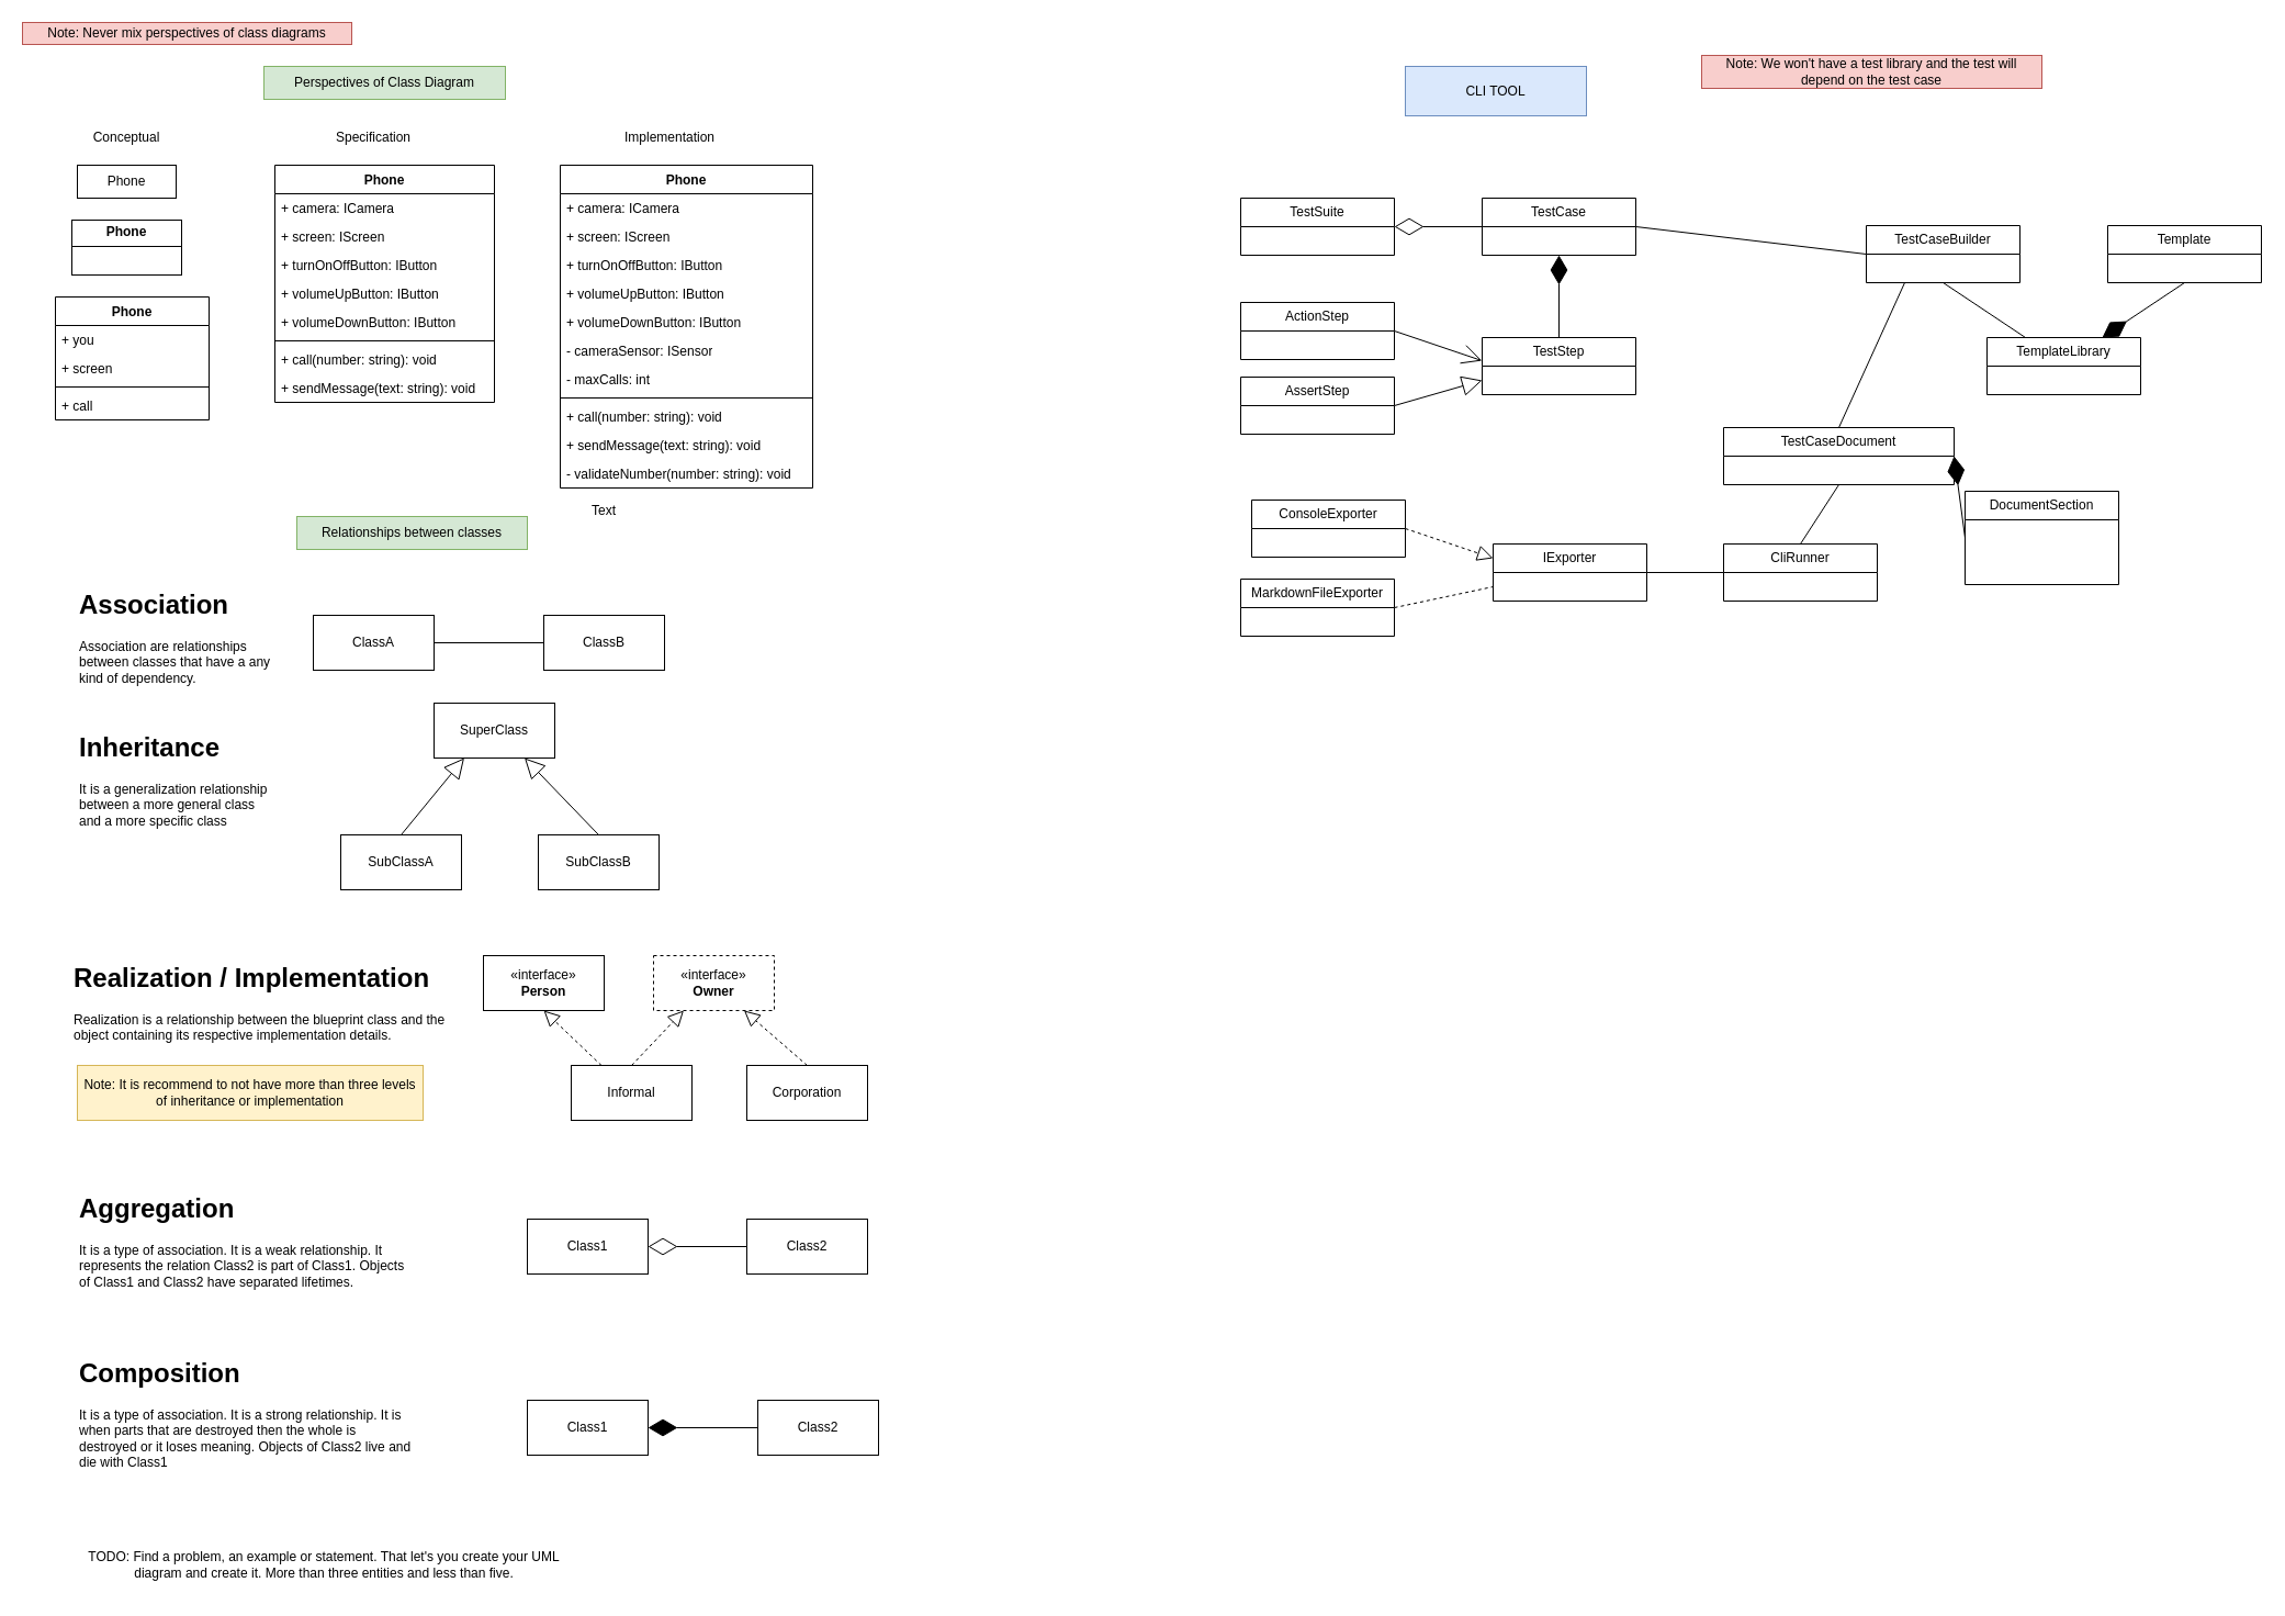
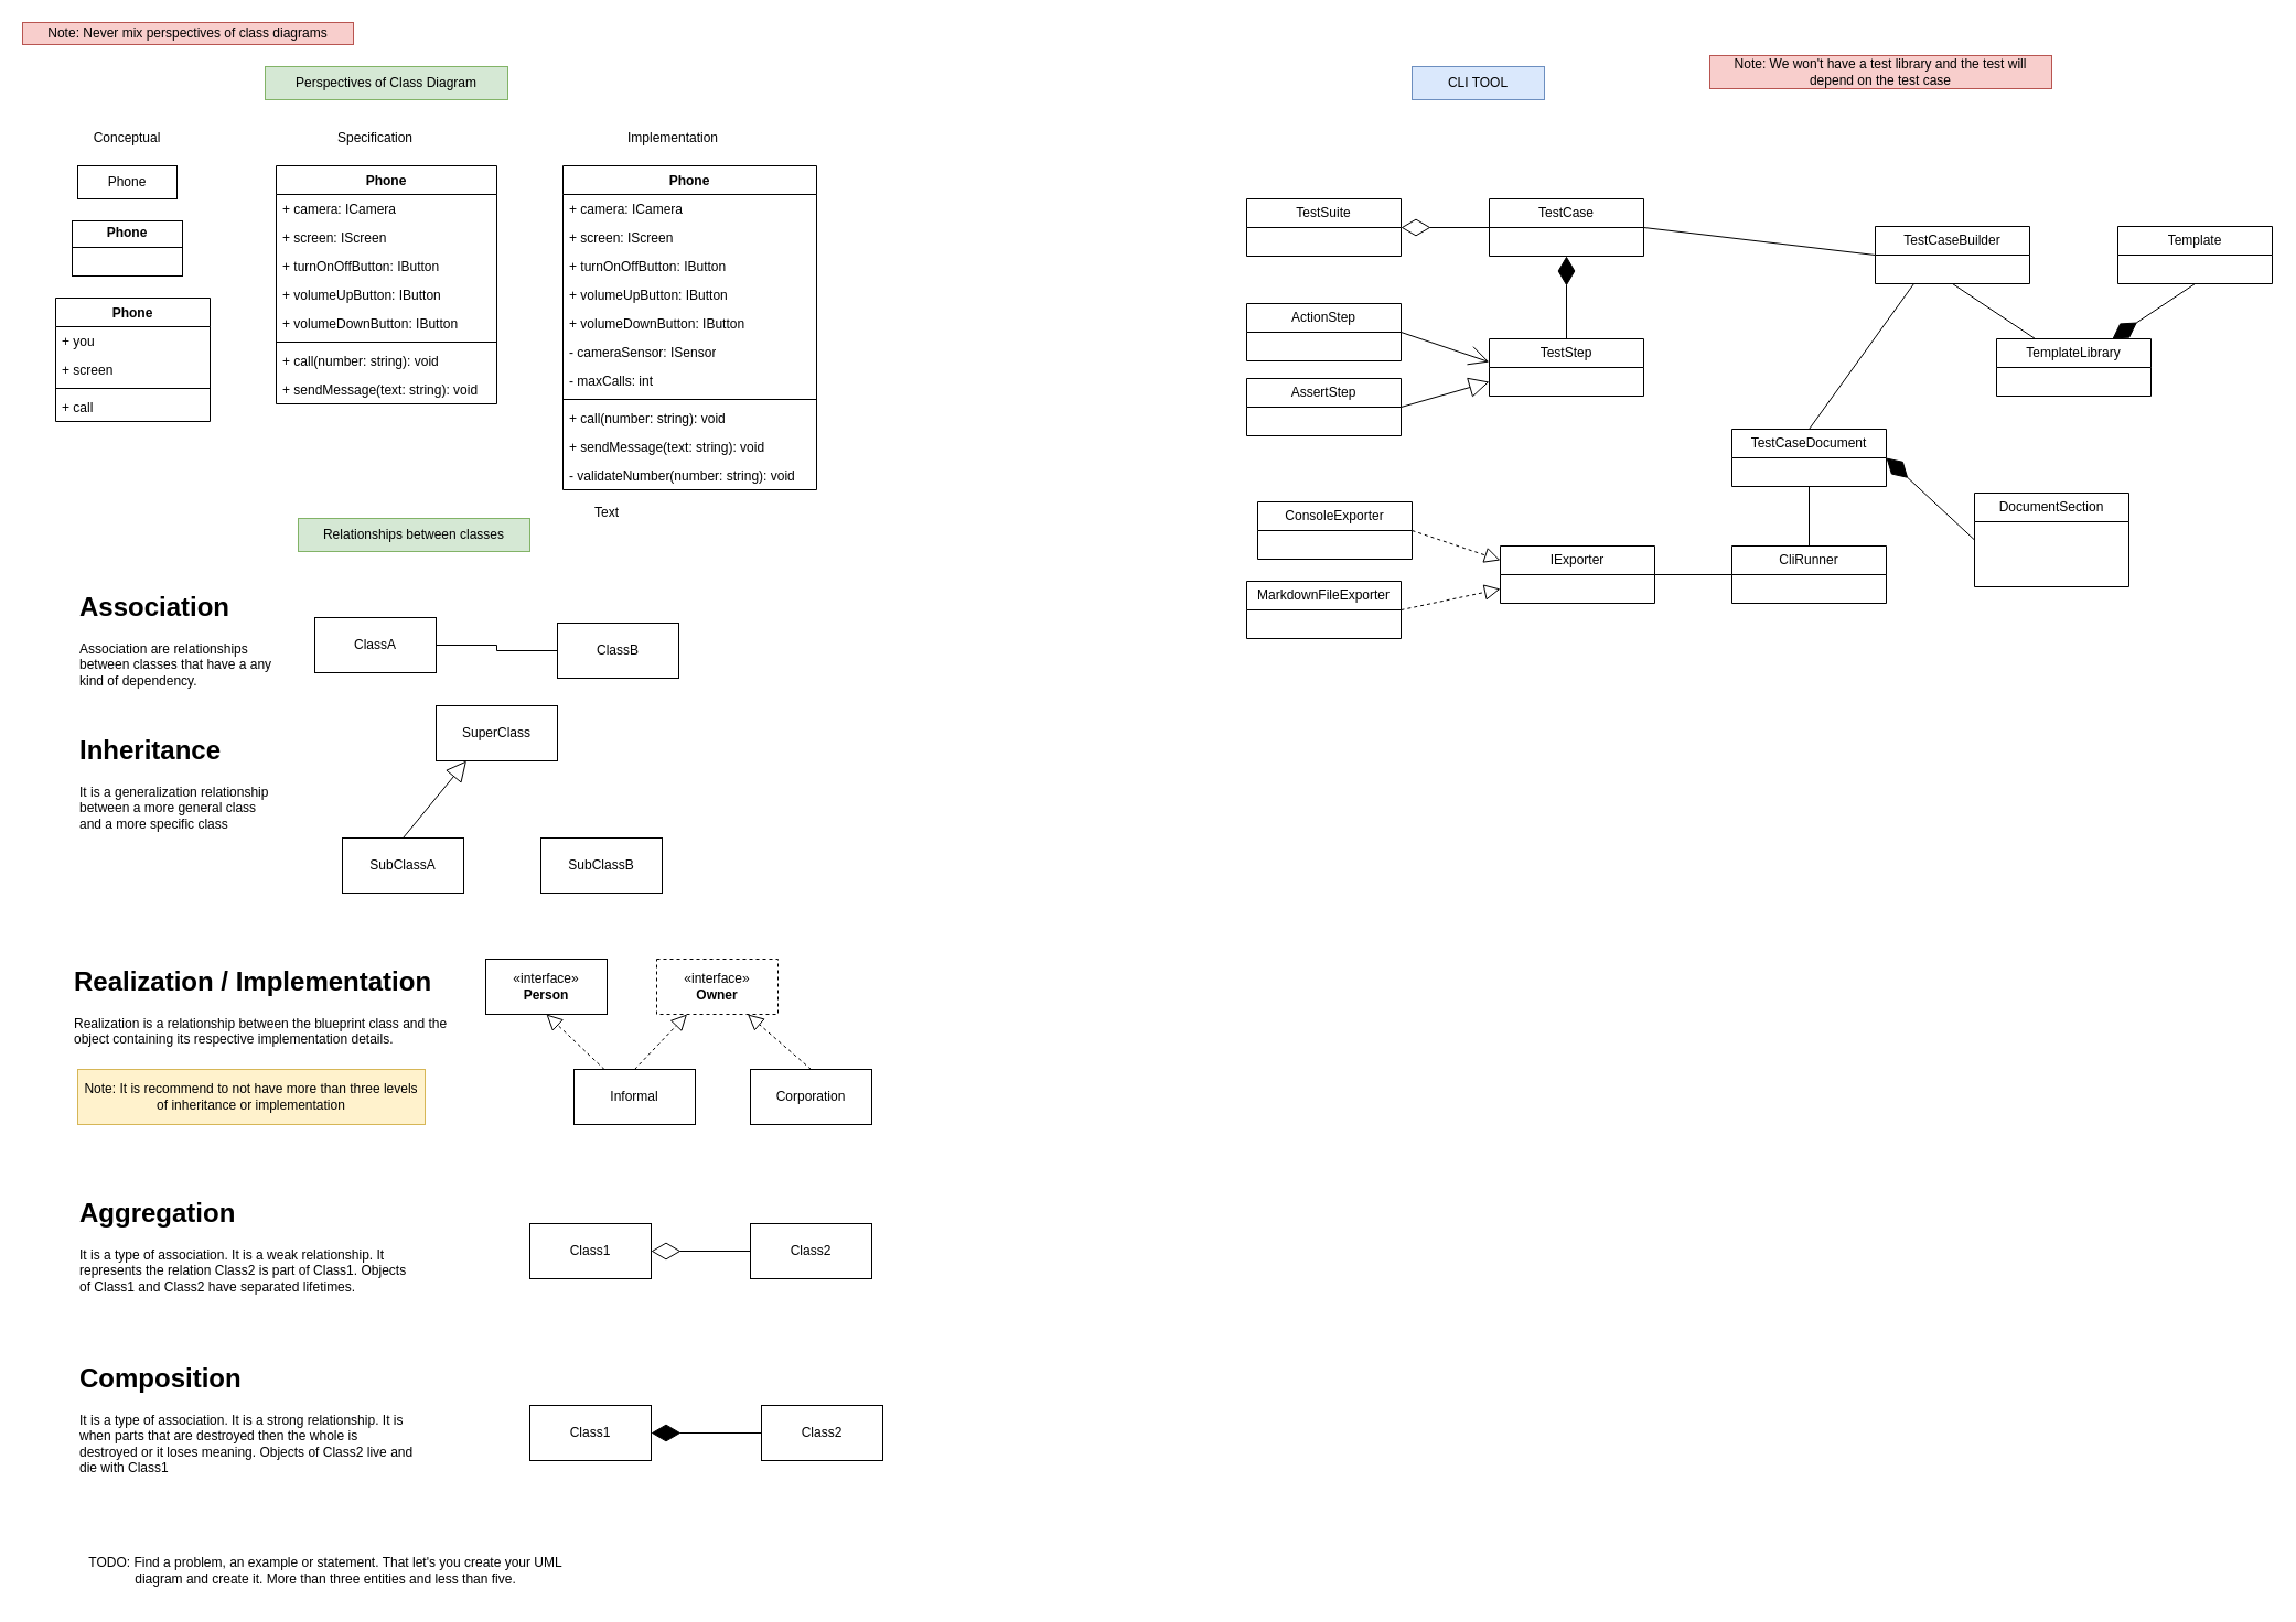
- <mxCell id="65" value="CLI TOOL" style="text;html=1;align=center;verticalAlign=middle;whiteSpace=wrap;rounded=0;fillColor=#dae8fc;strokeColor=#6c8ebf;" parent="1" vertex="1"><mxGeometry x="1280" y="60" width="165" height="45" as="geometry" /></mxCell>
+ <mxCell id="65" value="CLI TOOL" style="text;html=1;align=center;verticalAlign=middle;whiteSpace=wrap;rounded=0;fillColor=#dae8fc;strokeColor=#6c8ebf;" parent="1" vertex="1"><mxGeometry x="1280" y="60" width="120" height="30" as="geometry" /></mxCell>
- <mxCell id="69" value="TestCaseDocument" style="swimlane;fontStyle=0;childLayout=stackLayout;horizontal=1;startSize=26;fillColor=none;horizontalStack=0;resizeParent=1;resizeParentMax=0;resizeLast=0;collapsible=1;marginBottom=0;whiteSpace=wrap;html=1;" parent="1" vertex="1"><mxGeometry x="1570" y="389" width="210" height="52" as="geometry" /></mxCell>
+ <mxCell id="69" value="TestCaseDocument" style="swimlane;fontStyle=0;childLayout=stackLayout;horizontal=1;startSize=26;fillColor=none;horizontalStack=0;resizeParent=1;resizeParentMax=0;resizeLast=0;collapsible=1;marginBottom=0;whiteSpace=wrap;html=1;" parent="1" vertex="1"><mxGeometry x="1570" y="389" width="140" height="52" as="geometry" /></mxCell>
- <mxCell id="81" value="" style="endArrow=none;dashed=1;endFill=0;endSize=12;html=1;rounded=0;exitX=1;exitY=0.5;exitDx=0;exitDy=0;entryX=0;entryY=0.75;entryDx=0;entryDy=0;" parent="1" source="79" target="77" edge="1"><mxGeometry width="160" relative="1" as="geometry"><mxPoint x="1330" y="525" as="sourcePoint" /><mxPoint x="1420" y="542" as="targetPoint" /></mxGeometry></mxCell>
+ <mxCell id="81" value="" style="endArrow=block;dashed=1;endFill=0;endSize=12;html=1;rounded=0;exitX=1;exitY=0.5;exitDx=0;exitDy=0;entryX=0;entryY=0.75;entryDx=0;entryDy=0;" parent="1" source="79" target="77" edge="1"><mxGeometry width="160" relative="1" as="geometry"><mxPoint x="1330" y="525" as="sourcePoint" /><mxPoint x="1420" y="542" as="targetPoint" /></mxGeometry></mxCell>
- <mxCell id="37" value="ClassB" style="html=1;whiteSpace=wrap;" parent="1" vertex="1"><mxGeometry x="495" y="560" width="110" height="50" as="geometry" /></mxCell>
+ <mxCell id="37" value="ClassB" style="html=1;whiteSpace=wrap;" parent="1" vertex="1"><mxGeometry x="505" y="565" width="110" height="50" as="geometry" /></mxCell>
- <mxCell id="45" value="" style="endArrow=block;endSize=16;endFill=0;html=1;rounded=0;entryX=0.75;entryY=1;entryDx=0;entryDy=0;exitX=0.5;exitY=0;exitDx=0;exitDy=0;" parent="1" source="43" target="41" edge="1"><mxGeometry width="160" relative="1" as="geometry"><mxPoint x="520" y="730" as="sourcePoint" /><mxPoint x="680" y="730" as="targetPoint" /></mxGeometry></mxCell>
